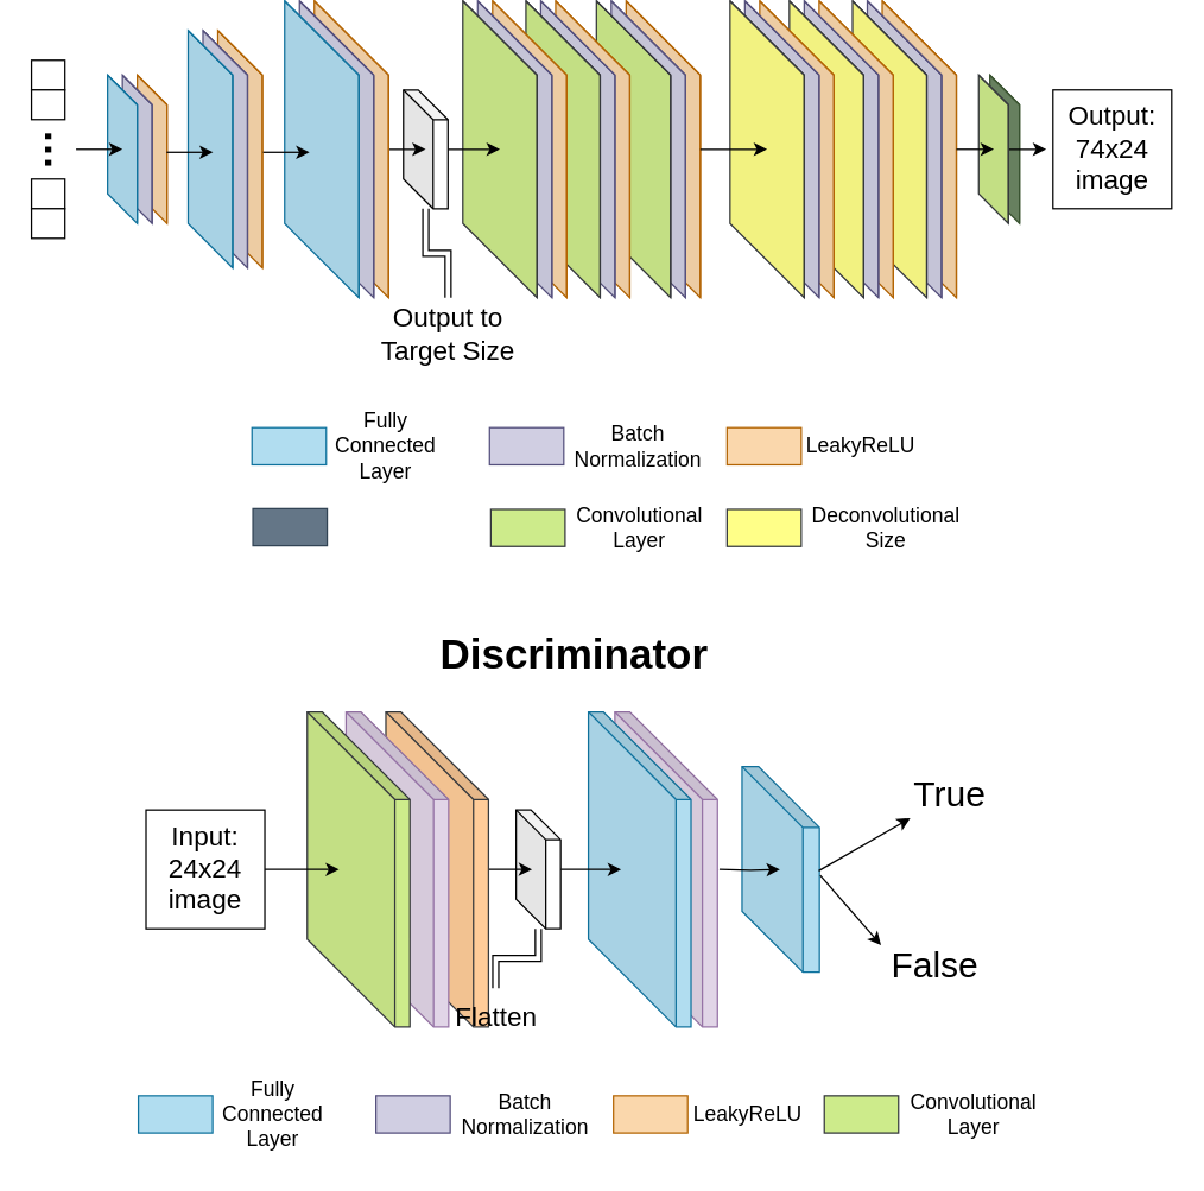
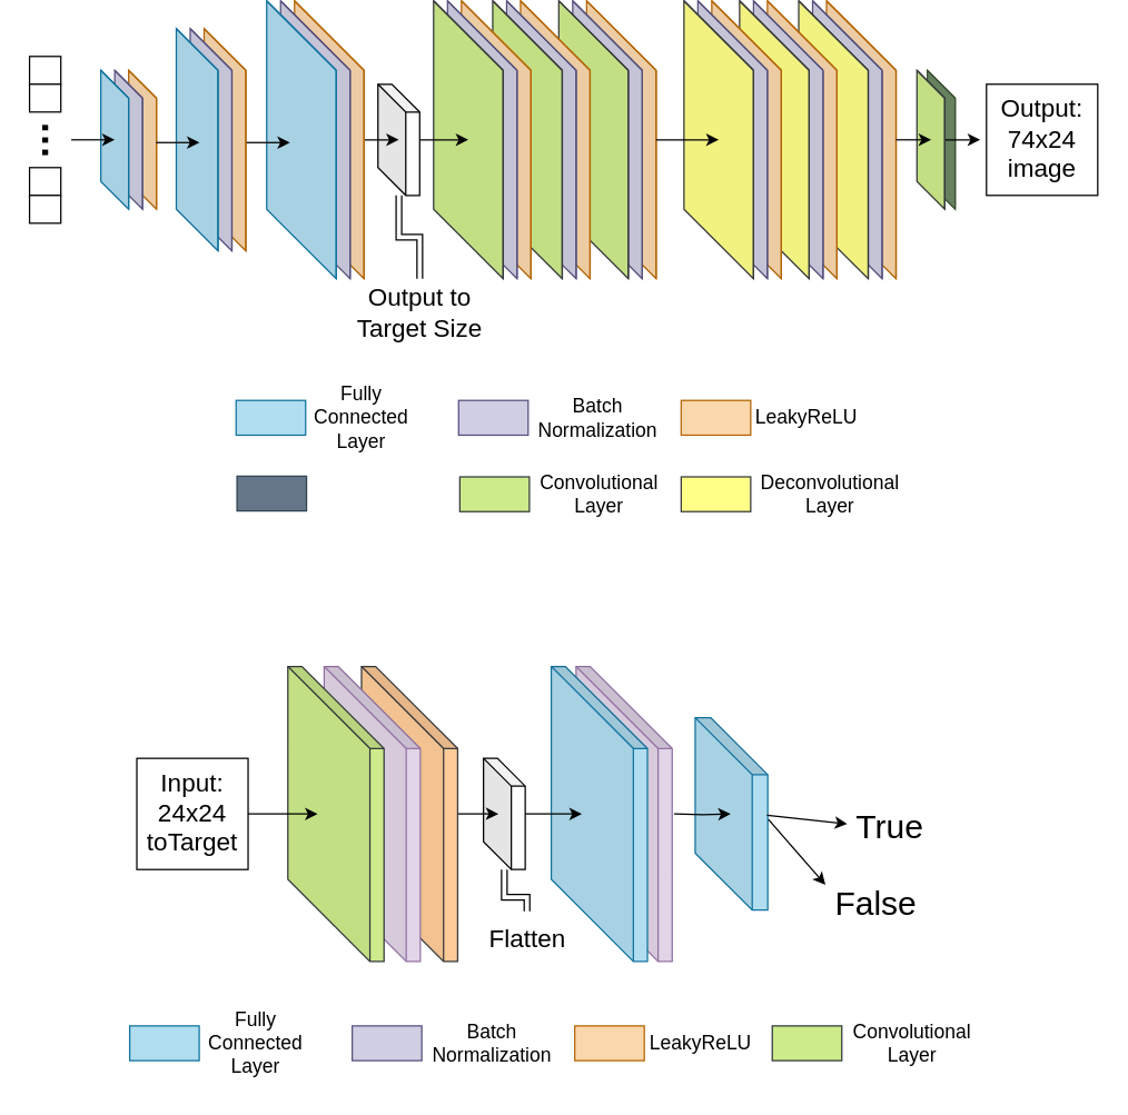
- <mxCell id="62" value="Deconvolutional&lt;br style=&quot;font-size: 14px;&quot;&gt;Size" style="text;html=1;align=center;verticalAlign=middle;resizable=0;points=[];autosize=1;strokeColor=none;fillColor=none;fontSize=14;" vertex="1" parent="1"><mxGeometry x="536.25" y="315" width="120" height="40" as="geometry" /></mxCell>
+ <mxCell id="62" value="Deconvolutional&lt;br style=&quot;font-size: 14px;&quot;&gt;Layer" style="text;html=1;align=center;verticalAlign=middle;resizable=0;points=[];autosize=1;strokeColor=none;fillColor=none;fontSize=14;" vertex="1" parent="1"><mxGeometry x="536.25" y="315" width="120" height="40" as="geometry" /></mxCell>
- <mxCell id="65" value="Discriminator&lt;br&gt;" style="text;html=1;align=center;verticalAlign=middle;resizable=0;points=[];autosize=1;strokeColor=none;fillColor=none;fontSize=28;fontStyle=1" vertex="1" parent="1"><mxGeometry x="286" y="400" width="200" height="40" as="geometry" /></mxCell>
- <mxCell id="73" value="True" style="text;html=1;align=center;verticalAlign=middle;resizable=0;points=[];autosize=1;strokeColor=none;fillColor=none;fontSize=24;" vertex="1" parent="1"><mxGeometry x="608.75" y="500.43" width="60" height="30" as="geometry" /></mxCell>
+ <mxCell id="73" value="True" style="text;html=1;align=center;verticalAlign=middle;resizable=0;points=[];autosize=1;strokeColor=none;fillColor=none;fontSize=24;" vertex="1" parent="1"><mxGeometry x="608.75" y="560.43" width="60" height="30" as="geometry" /></mxCell>
- <mxCell id="70" value="Input:&lt;br&gt;24x24&lt;br&gt;image" style="whiteSpace=wrap;html=1;aspect=fixed;fontSize=18;fillColor=none;" vertex="1" parent="1"><mxGeometry x="97.88" y="525" width="80" height="80" as="geometry" /></mxCell>
+ <mxCell id="70" value="Input:&lt;br&gt;24x24&lt;br&gt;toTarget" style="whiteSpace=wrap;html=1;aspect=fixed;fontSize=18;fillColor=none;" vertex="1" parent="1"><mxGeometry x="97.88" y="525" width="80" height="80" as="geometry" /></mxCell>
- <mxCell id="71" value="Flatten" style="whiteSpace=wrap;html=1;fontSize=18;fillColor=none;strokeColor=none;" vertex="1" parent="1"><mxGeometry x="295.5" y="645" width="75.75" height="40" as="geometry" /></mxCell>
+ <mxCell id="71" value="Flatten" style="whiteSpace=wrap;html=1;fontSize=18;fillColor=none;strokeColor=none;" vertex="1" parent="1"><mxGeometry x="340.5" y="635" width="75.75" height="40" as="geometry" /></mxCell>
